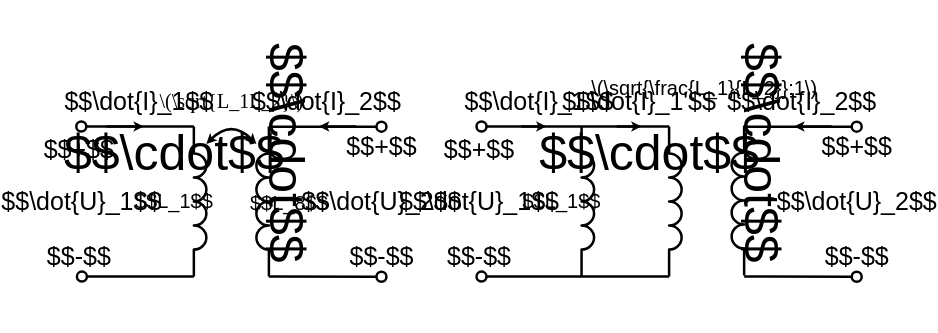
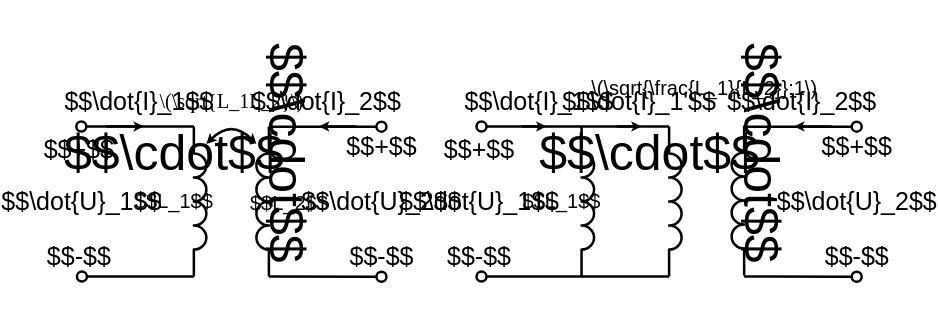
- <mxCell id="29" value="$$L_8$$" style="text;html=1;align=center;verticalAlign=middle;resizable=1;points=[];autosize=1;strokeColor=none;fillColor=none;movable=1;rotatable=1;deletable=1;editable=1;connectable=1;fontSize=8;" vertex="1" parent="1"><mxGeometry x="105" y="70.5" width="15" height="20" as="geometry" /></mxCell>
+ <mxCell id="29" value="$$L_2$$" style="text;html=1;align=center;verticalAlign=middle;resizable=1;points=[];autosize=1;strokeColor=none;fillColor=none;movable=1;rotatable=1;deletable=1;editable=1;connectable=1;fontSize=8;" vertex="1" parent="1"><mxGeometry x="105" y="70.5" width="15" height="20" as="geometry" /></mxCell>
